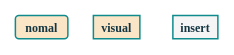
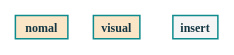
- <mxCell id="2" value="&lt;font&gt;&lt;font face=&quot;Comic Sans MS&quot;&gt;nomal&lt;/font&gt;&lt;br&gt;&lt;/font&gt;" style="whiteSpace=wrap;html=1;fontSize=16;fillColor=#FAE5C7;strokeColor=#0F8B8D;strokeWidth=2;fontFamily=Comic Sans MS;fontStyle=1;labelBorderColor=none;fontColor=#143642;labelBackgroundColor=none;rounded=1;" parent="1" vertex="1"><mxGeometry x="20" y="20" width="70" height="31" as="geometry" /></mxCell>
+ <mxCell id="2" value="&lt;font&gt;&lt;font face=&quot;Comic Sans MS&quot;&gt;nomal&lt;/font&gt;&lt;br&gt;&lt;/font&gt;" style="rounded=0;whiteSpace=wrap;html=1;fontSize=16;fillColor=#FAE5C7;strokeColor=#0F8B8D;strokeWidth=2;fontFamily=Comic Sans MS;fontStyle=1;labelBorderColor=none;fontColor=#143642;labelBackgroundColor=none;" parent="1" vertex="1"><mxGeometry x="20" y="20" width="70" height="31" as="geometry" /></mxCell>
